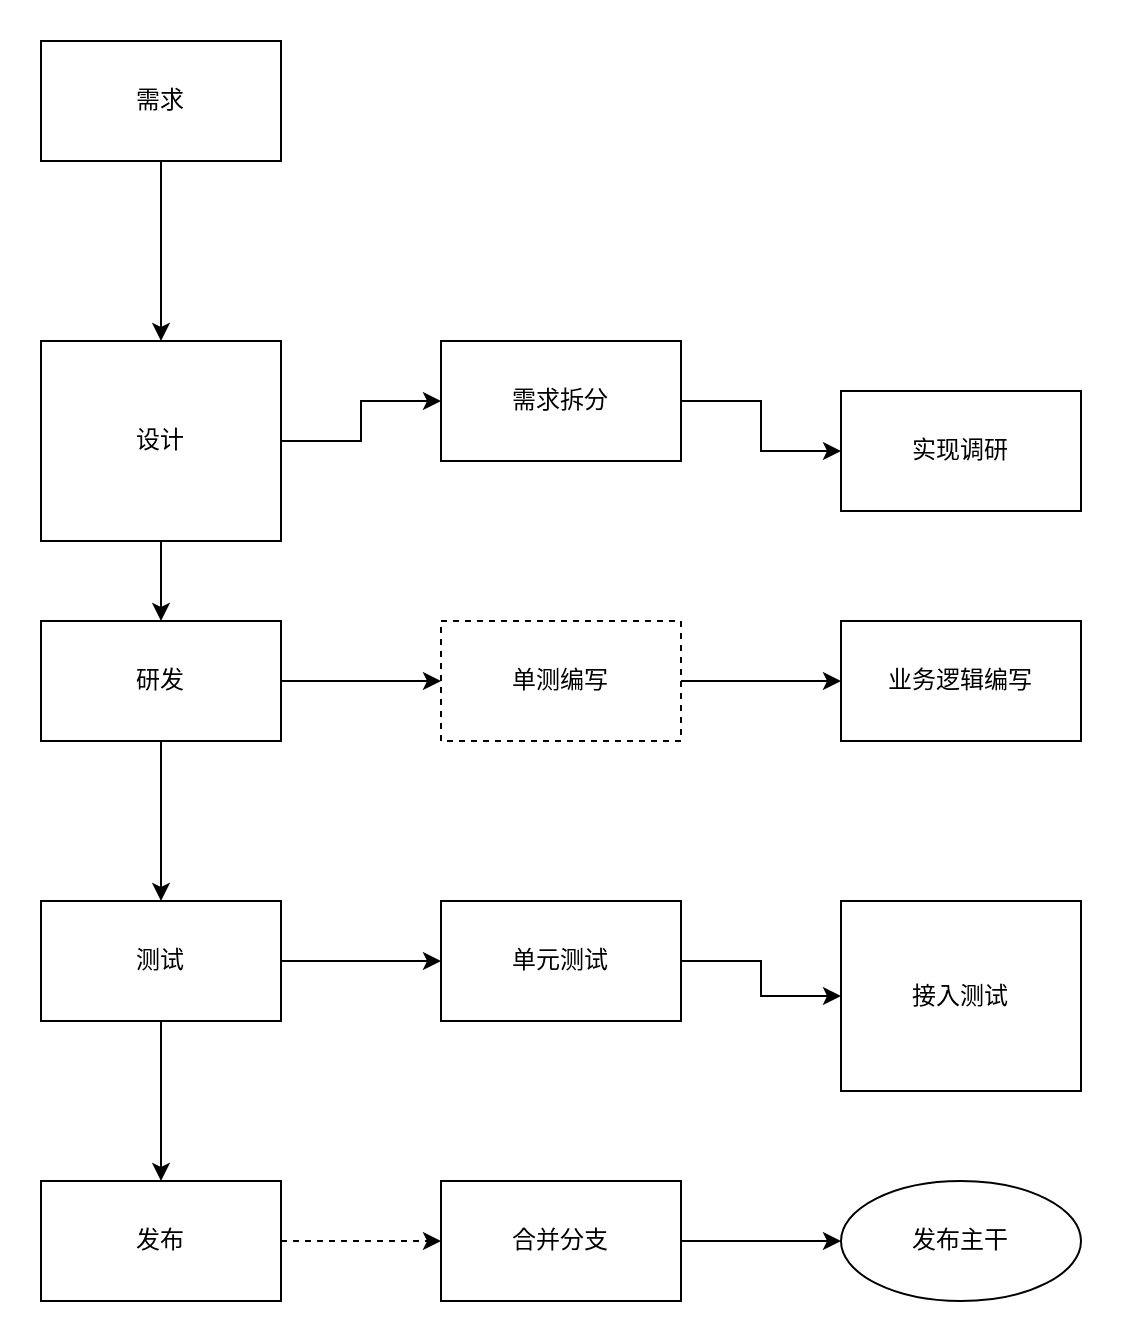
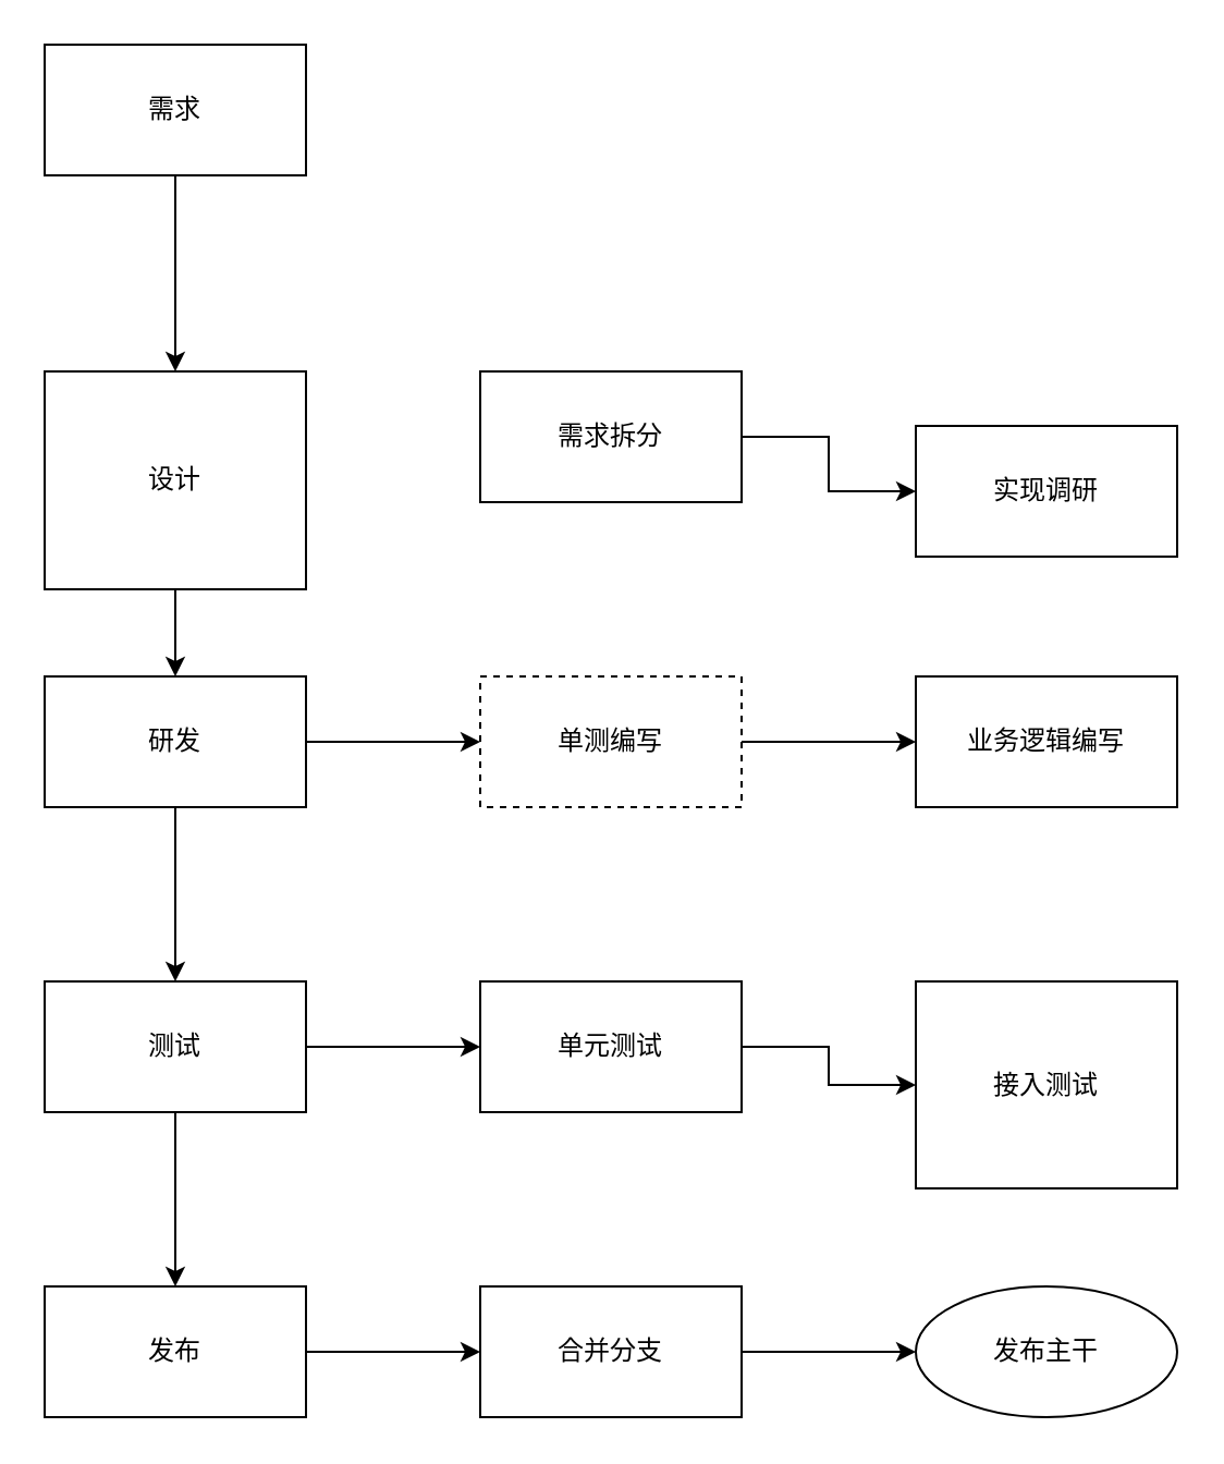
- <mxCell id="5" value="" style="edgeStyle=orthogonalEdgeStyle;rounded=0;orthogonalLoop=1;jettySize=auto;html=1;" edge="1" parent="1" source="6" target="8"><mxGeometry relative="1" as="geometry" /></mxCell>
- <mxCell id="22" value="" style="edgeStyle=orthogonalEdgeStyle;rounded=0;orthogonalLoop=1;jettySize=auto;html=1;dashed=1;" edge="1" parent="1" source="23" target="25"><mxGeometry relative="1" as="geometry" /></mxCell>
+ <mxCell id="22" value="" style="edgeStyle=orthogonalEdgeStyle;rounded=0;orthogonalLoop=1;jettySize=auto;html=1;" edge="1" parent="1" source="23" target="25"><mxGeometry relative="1" as="geometry" /></mxCell>
